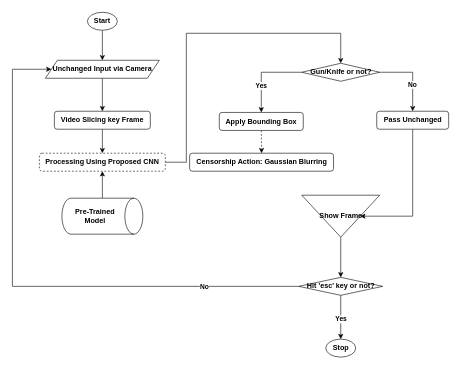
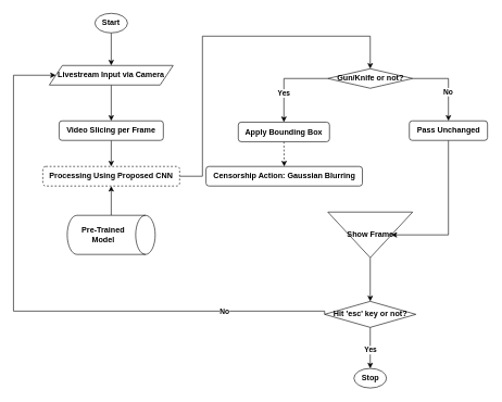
- <mxCell id="7" value="Unchanged Input via Camera" style="shape=parallelogram;perimeter=parallelogramPerimeter;whiteSpace=wrap;html=1;fixedSize=1;autosize=1;fontStyle=1" vertex="1" parent="1"><mxGeometry x="75" y="100" width="190" height="30" as="geometry" /></mxCell>
+ <mxCell id="7" value="Livestream Input via Camera" style="shape=parallelogram;perimeter=parallelogramPerimeter;whiteSpace=wrap;html=1;fixedSize=1;autosize=1;fontStyle=1" vertex="1" parent="1"><mxGeometry x="75" y="100" width="190" height="30" as="geometry" /></mxCell>
- <mxCell id="3" value="Video Slicing key Frame" style="rounded=1;whiteSpace=wrap;html=1;autosize=1;fontStyle=1" vertex="1" parent="1"><mxGeometry x="90" y="185" width="160" height="30" as="geometry" /></mxCell>
+ <mxCell id="3" value="Video Slicing per Frame" style="rounded=1;whiteSpace=wrap;html=1;autosize=1;fontStyle=1" vertex="1" parent="1"><mxGeometry x="90" y="185" width="160" height="30" as="geometry" /></mxCell>
- <mxCell id="24" value="Hit 'esc' key or not?" style="rhombus;whiteSpace=wrap;html=1;autosize=1;fontStyle=1" vertex="1" parent="1"><mxGeometry x="497.5" y="462" width="140" height="30" as="geometry" /></mxCell>
+ <mxCell id="24" value="Hit 'esc' key or not?" style="rhombus;whiteSpace=wrap;html=1;autosize=1;fontStyle=1" vertex="1" parent="1"><mxGeometry x="497.5" y="462" width="140" height="40" as="geometry" /></mxCell>
